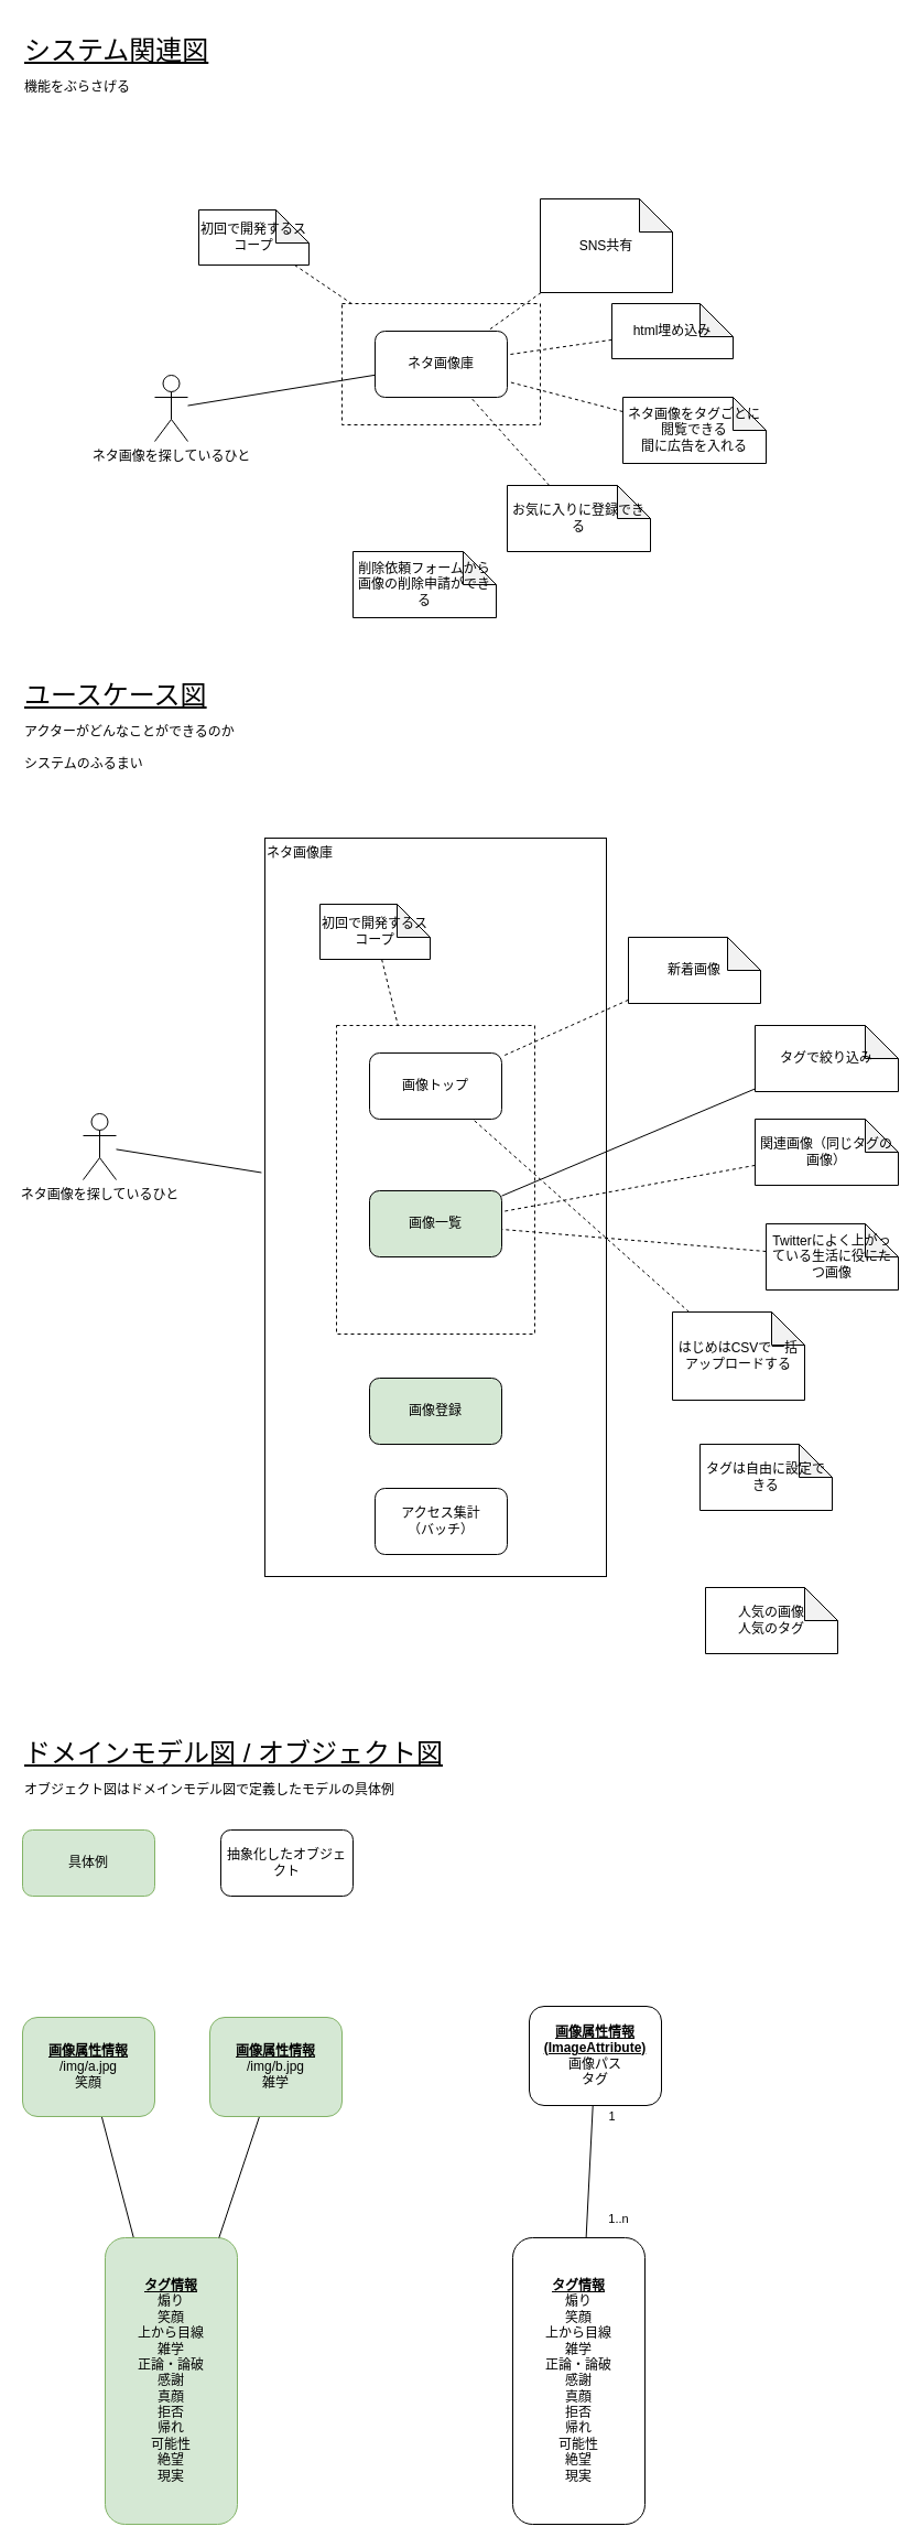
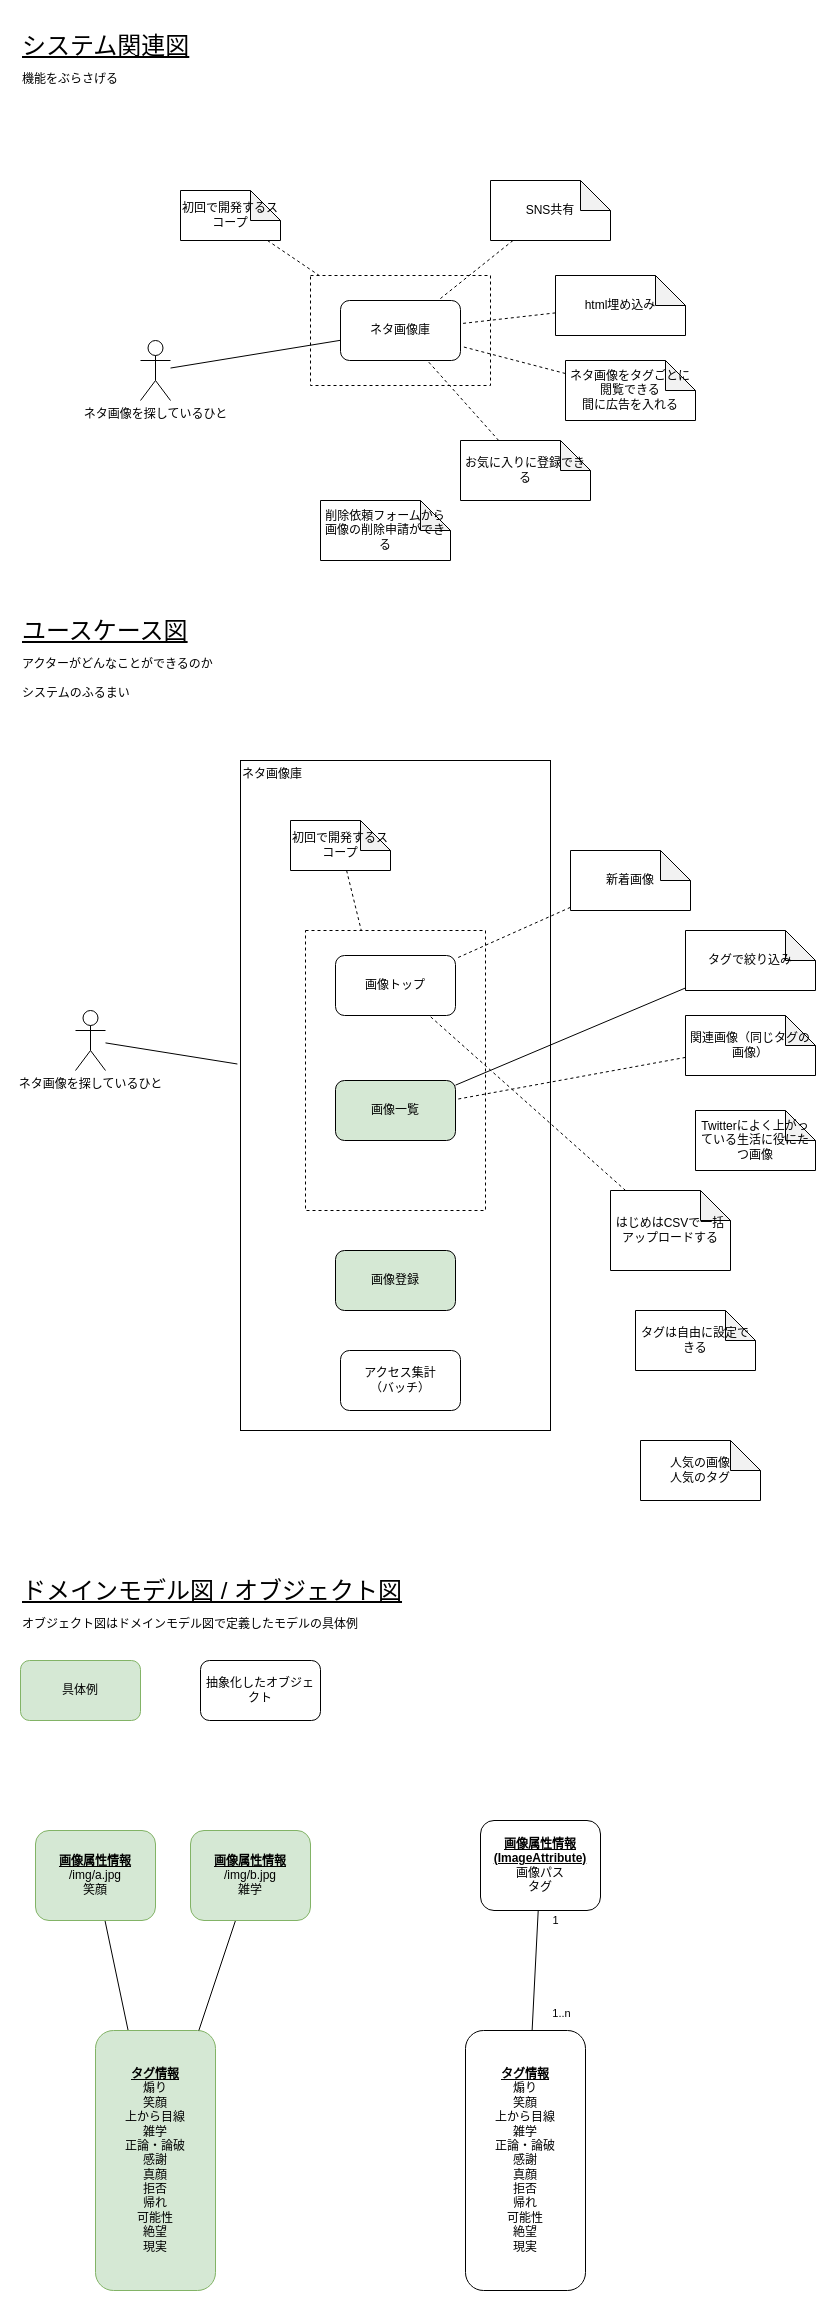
- <mxCell id="18" value="SNS共有" style="shape=note;whiteSpace=wrap;html=1;backgroundOutline=1;darkOpacity=0.05;" parent="1" vertex="1"><mxGeometry x="490" y="180" width="120" height="85" as="geometry" /></mxCell>
+ <mxCell id="18" value="SNS共有" style="shape=note;whiteSpace=wrap;html=1;backgroundOutline=1;darkOpacity=0.05;" parent="1" vertex="1"><mxGeometry x="490" width="120" height="60" as="geometry" y="180" /></mxCell>
- <mxCell id="13" value="html埋め込み" style="shape=note;whiteSpace=wrap;html=1;backgroundOutline=1;darkOpacity=0.05;" parent="1" vertex="1"><mxGeometry x="555" y="275" width="110" height="50" as="geometry" /></mxCell>
+ <mxCell id="13" value="html埋め込み" style="shape=note;whiteSpace=wrap;html=1;backgroundOutline=1;darkOpacity=0.05;" parent="1" vertex="1"><mxGeometry x="555" y="275" width="130" height="60" as="geometry" /></mxCell>
- <mxCell id="42" style="edgeStyle=none;html=1;dashed=1;endArrow=none;endFill=0;" parent="1" source="43" target="28" edge="1"><mxGeometry relative="1" as="geometry" /></mxCell>
- <mxCell id="38" value="&lt;u&gt;&lt;b&gt;画像属性情報&lt;br&gt;&lt;/b&gt;&lt;/u&gt;/img/a.jpg&lt;br&gt;笑顔" style="rounded=1;whiteSpace=wrap;html=1;fontSize=12;fillColor=#d5e8d4;strokeColor=#82b366;" parent="1" vertex="1"><mxGeometry x="20" y="1830" width="120" height="90" as="geometry" /></mxCell>
+ <mxCell id="38" value="&lt;u&gt;&lt;b&gt;画像属性情報&lt;br&gt;&lt;/b&gt;&lt;/u&gt;/img/a.jpg&lt;br&gt;笑顔" style="rounded=1;whiteSpace=wrap;html=1;fontSize=12;fillColor=#d5e8d4;strokeColor=#82b366;" parent="1" vertex="1"><mxGeometry x="35" y="1830" width="120" height="90" as="geometry" /></mxCell>
